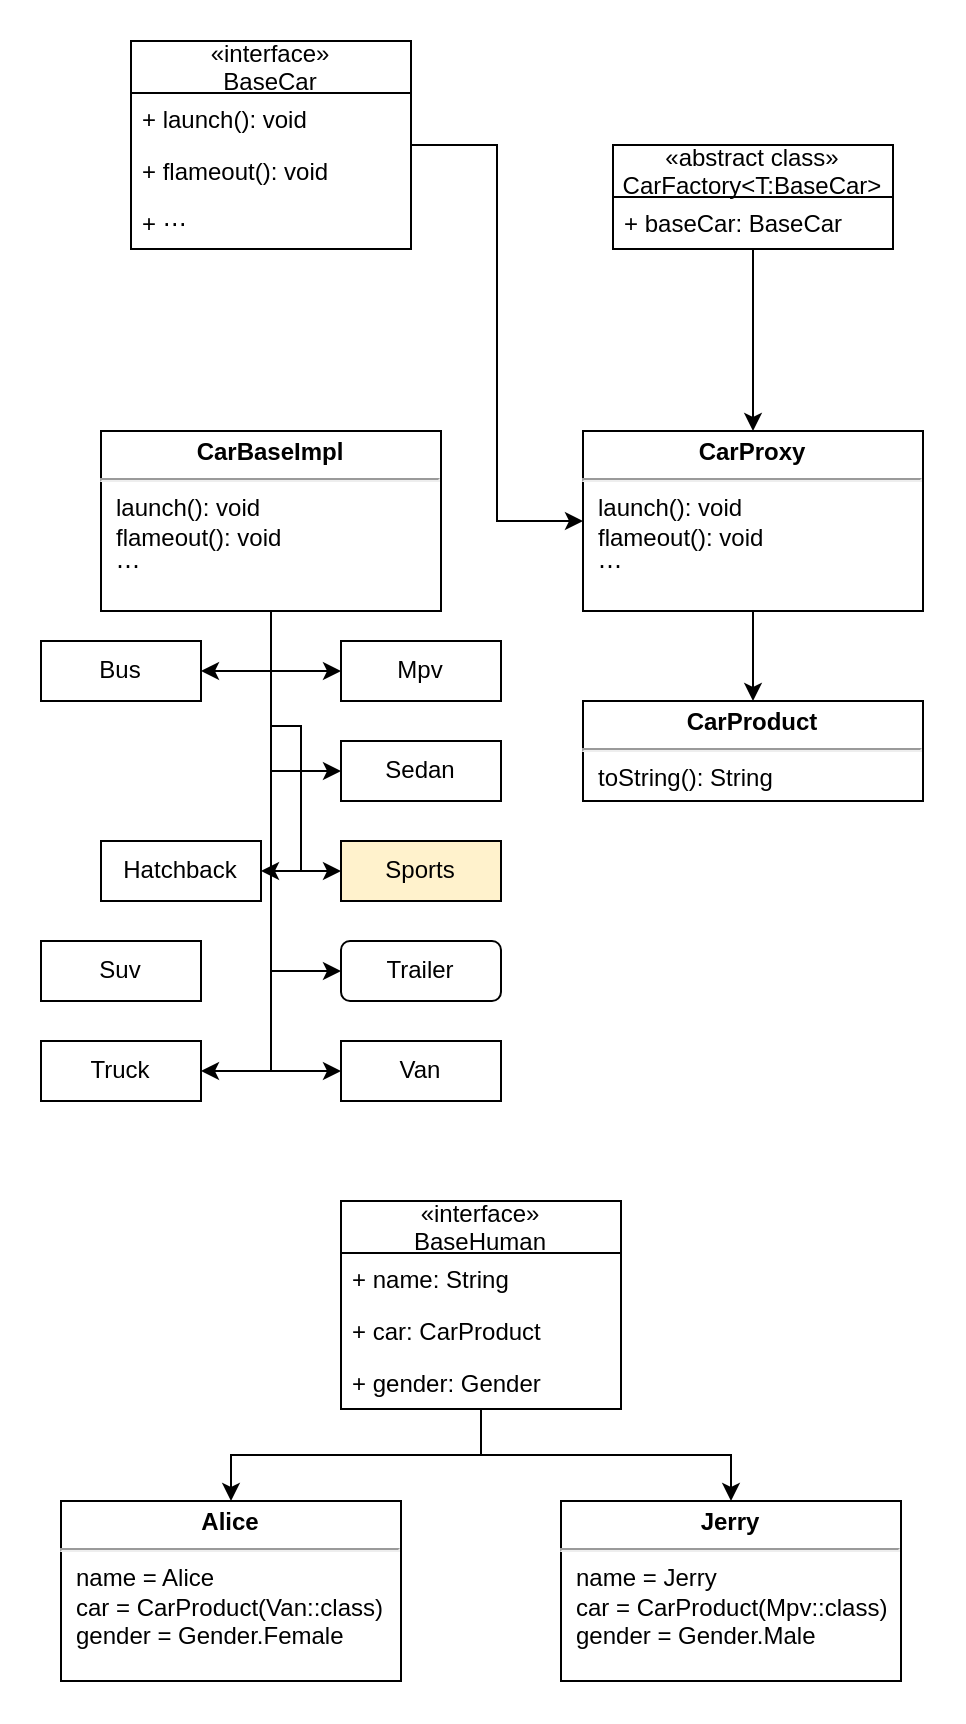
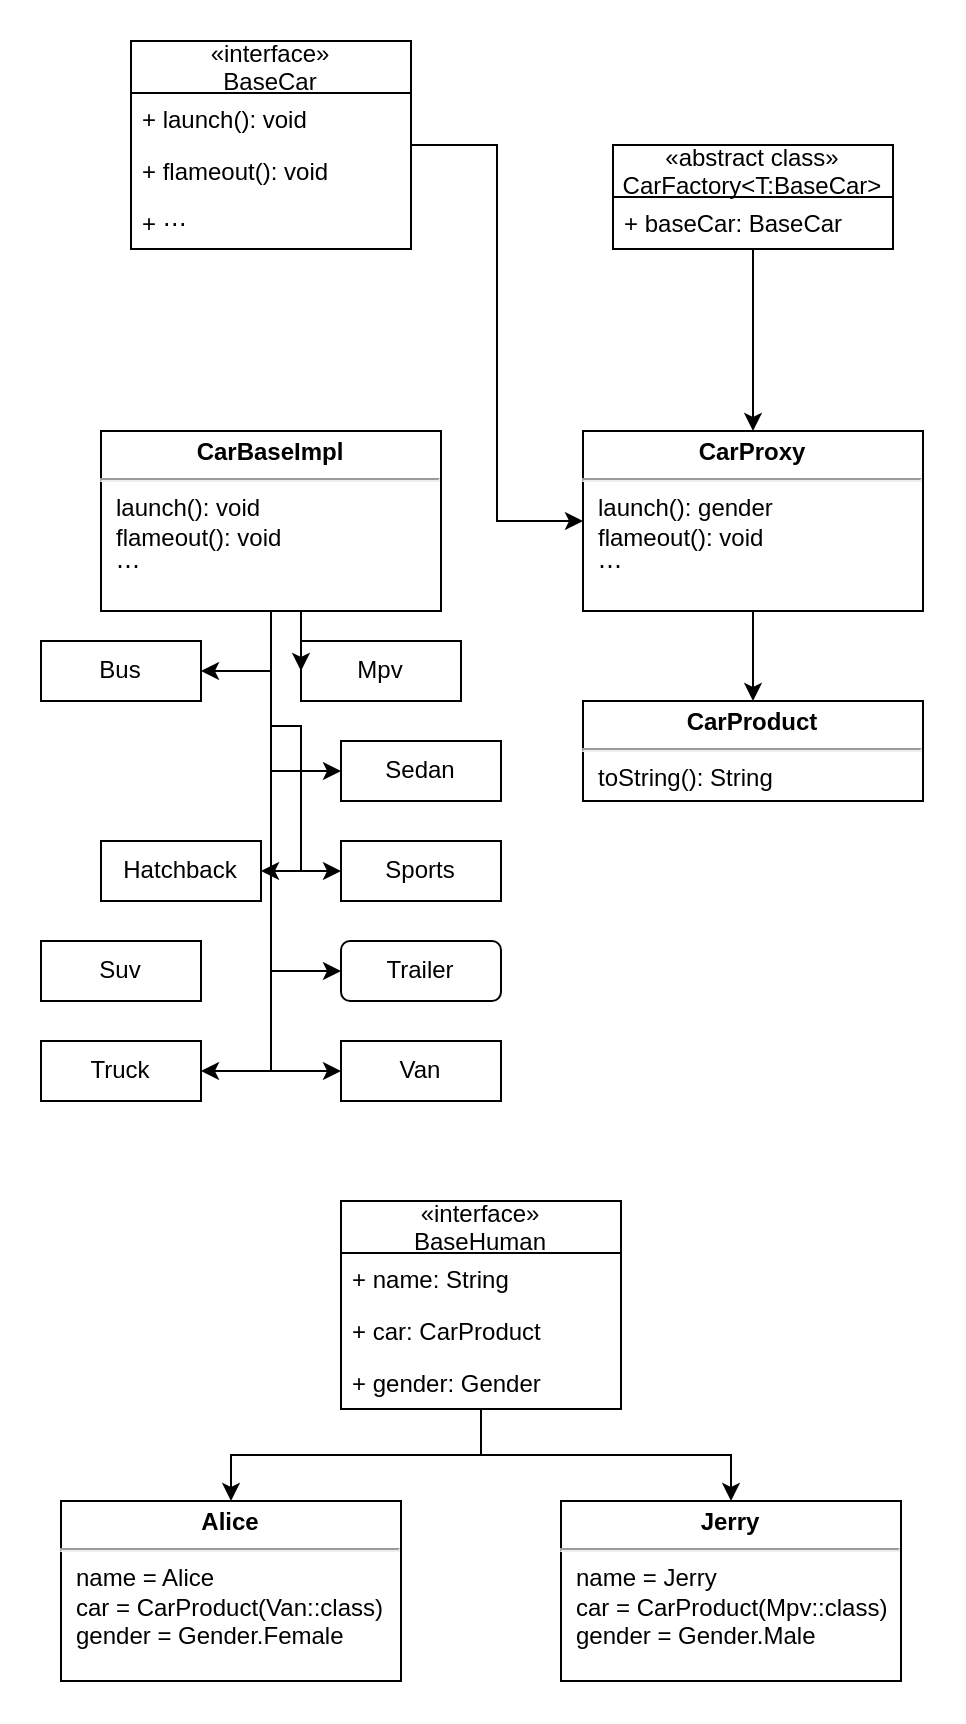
- <mxCell id="10" value="&lt;p style=&quot;margin: 4px 0px 0px ; text-align: center&quot;&gt;&lt;b&gt;CarProxy&lt;/b&gt;&lt;br&gt;&lt;/p&gt;&lt;hr&gt;&lt;p style=&quot;margin: 0px ; margin-left: 8px&quot;&gt;launch(): void&lt;br&gt;flameout(): void&lt;br&gt;⋯&lt;br&gt;&lt;/p&gt;" style="verticalAlign=top;align=left;overflow=fill;fontSize=12;fontFamily=Helvetica;html=1;" vertex="1" parent="2"><mxGeometry x="271" y="195" width="170" height="90" as="geometry" /></mxCell>
+ <mxCell id="10" value="&lt;p style=&quot;margin: 4px 0px 0px ; text-align: center&quot;&gt;&lt;b&gt;CarProxy&lt;/b&gt;&lt;br&gt;&lt;/p&gt;&lt;hr&gt;&lt;p style=&quot;margin: 0px ; margin-left: 8px&quot;&gt;launch(): gender&lt;br&gt;flameout(): void&lt;br&gt;⋯&lt;br&gt;&lt;/p&gt;" style="verticalAlign=top;align=left;overflow=fill;fontSize=12;fontFamily=Helvetica;html=1;" vertex="1" parent="2"><mxGeometry x="271" y="195" width="170" height="90" as="geometry" /></mxCell>
- <mxCell id="19" value="Mpv" style="rounded=0;whiteSpace=wrap;html=1;" vertex="1" parent="2"><mxGeometry x="150" y="300" width="80" height="30" as="geometry" /></mxCell>
+ <mxCell id="19" value="Mpv" style="rounded=0;whiteSpace=wrap;html=1;" vertex="1" parent="2"><mxGeometry x="130" y="300" width="80" height="30" as="geometry" /></mxCell>
- <mxCell id="23" value="Sports" style="rounded=0;whiteSpace=wrap;html=1;fillColor=#fff2cc;" vertex="1" parent="2"><mxGeometry x="150" y="400" width="80" height="30" as="geometry" /></mxCell>
+ <mxCell id="23" value="Sports" style="rounded=0;whiteSpace=wrap;html=1;" vertex="1" parent="2"><mxGeometry x="150" y="400" width="80" height="30" as="geometry" /></mxCell>
